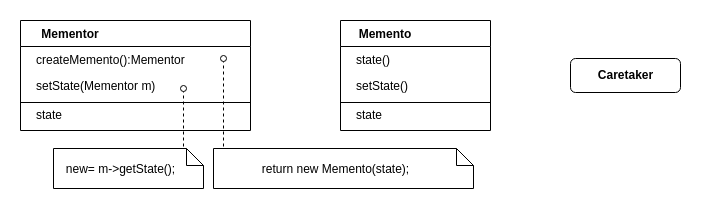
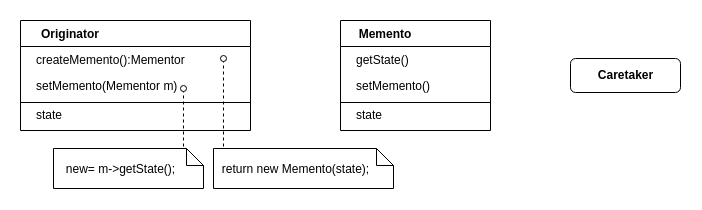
- <mxCell id="2" value="Mementor" style="swimlane;fontStyle=1;align=center;verticalAlign=top;childLayout=stackLayout;horizontal=1;startSize=26;horizontalStack=0;resizeParent=1;resizeParentMax=0;resizeLast=0;collapsible=1;marginBottom=0;spacingLeft=-130;" vertex="1" parent="1"><mxGeometry x="20" y="20" width="230" height="110" as="geometry" /></mxCell>
+ <mxCell id="2" value="Originator" style="swimlane;fontStyle=1;align=center;verticalAlign=top;childLayout=stackLayout;horizontal=1;startSize=26;horizontalStack=0;resizeParent=1;resizeParentMax=0;resizeLast=0;collapsible=1;marginBottom=0;spacingLeft=-130;" vertex="1" parent="1"><mxGeometry x="20" y="20" width="230" height="110" as="geometry" /></mxCell>
- <mxCell id="9" value="state()" style="text;strokeColor=none;fillColor=none;align=left;verticalAlign=top;spacingLeft=14;spacingRight=4;overflow=hidden;rotatable=0;points=[[0,0.5],[1,0.5]];portConstraint=eastwest;" vertex="1" parent="8"><mxGeometry y="26" width="150" height="26" as="geometry" /></mxCell>
+ <mxCell id="9" value="getState()" style="text;strokeColor=none;fillColor=none;align=left;verticalAlign=top;spacingLeft=14;spacingRight=4;overflow=hidden;rotatable=0;points=[[0,0.5],[1,0.5]];portConstraint=eastwest;" vertex="1" parent="8"><mxGeometry y="26" width="150" height="26" as="geometry" /></mxCell>
- <mxCell id="4" value="setState(Mementor m)" style="text;strokeColor=none;fillColor=none;align=left;verticalAlign=top;spacingLeft=14;spacingRight=4;overflow=hidden;rotatable=0;points=[[0,0.5],[1,0.5]];portConstraint=eastwest;" vertex="1" parent="2"><mxGeometry y="52" width="230" height="26" as="geometry" /></mxCell>
+ <mxCell id="4" value="setMemento(Mementor m)" style="text;strokeColor=none;fillColor=none;align=left;verticalAlign=top;spacingLeft=14;spacingRight=4;overflow=hidden;rotatable=0;points=[[0,0.5],[1,0.5]];portConstraint=eastwest;" vertex="1" parent="2"><mxGeometry y="52" width="230" height="26" as="geometry" /></mxCell>
- <mxCell id="10" value="setState()" style="text;strokeColor=none;fillColor=none;align=left;verticalAlign=top;spacingLeft=14;spacingRight=4;overflow=hidden;rotatable=0;points=[[0,0.5],[1,0.5]];portConstraint=eastwest;" vertex="1" parent="8"><mxGeometry y="52" width="150" height="26" as="geometry" /></mxCell>
+ <mxCell id="10" value="setMemento()" style="text;strokeColor=none;fillColor=none;align=left;verticalAlign=top;spacingLeft=14;spacingRight=4;overflow=hidden;rotatable=0;points=[[0,0.5],[1,0.5]];portConstraint=eastwest;" vertex="1" parent="8"><mxGeometry y="52" width="150" height="26" as="geometry" /></mxCell>
- <mxCell id="14" value="return new Memento(state);" style="shape=note2;boundedLbl=1;whiteSpace=wrap;html=1;size=17;verticalAlign=top;align=center;spacingTop=-10;spacingLeft=-15;" vertex="1" parent="1"><mxGeometry x="213" y="148" width="260" height="40" as="geometry" /></mxCell>
+ <mxCell id="14" value="return new Memento(state);" style="shape=note2;boundedLbl=1;whiteSpace=wrap;html=1;size=17;verticalAlign=top;align=center;spacingTop=-10;spacingLeft=-15;" vertex="1" parent="1"><mxGeometry x="213" y="148" width="180" height="40" as="geometry" /></mxCell>
